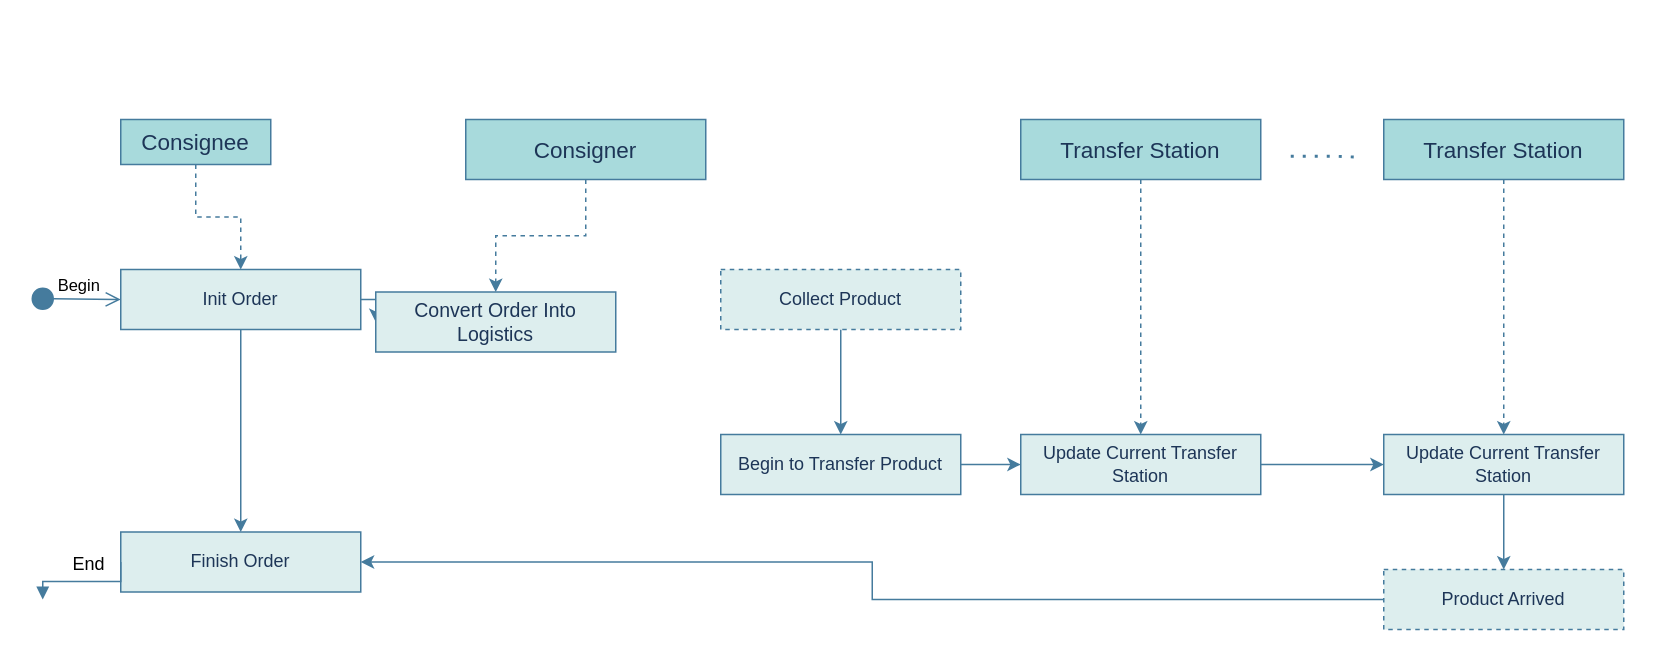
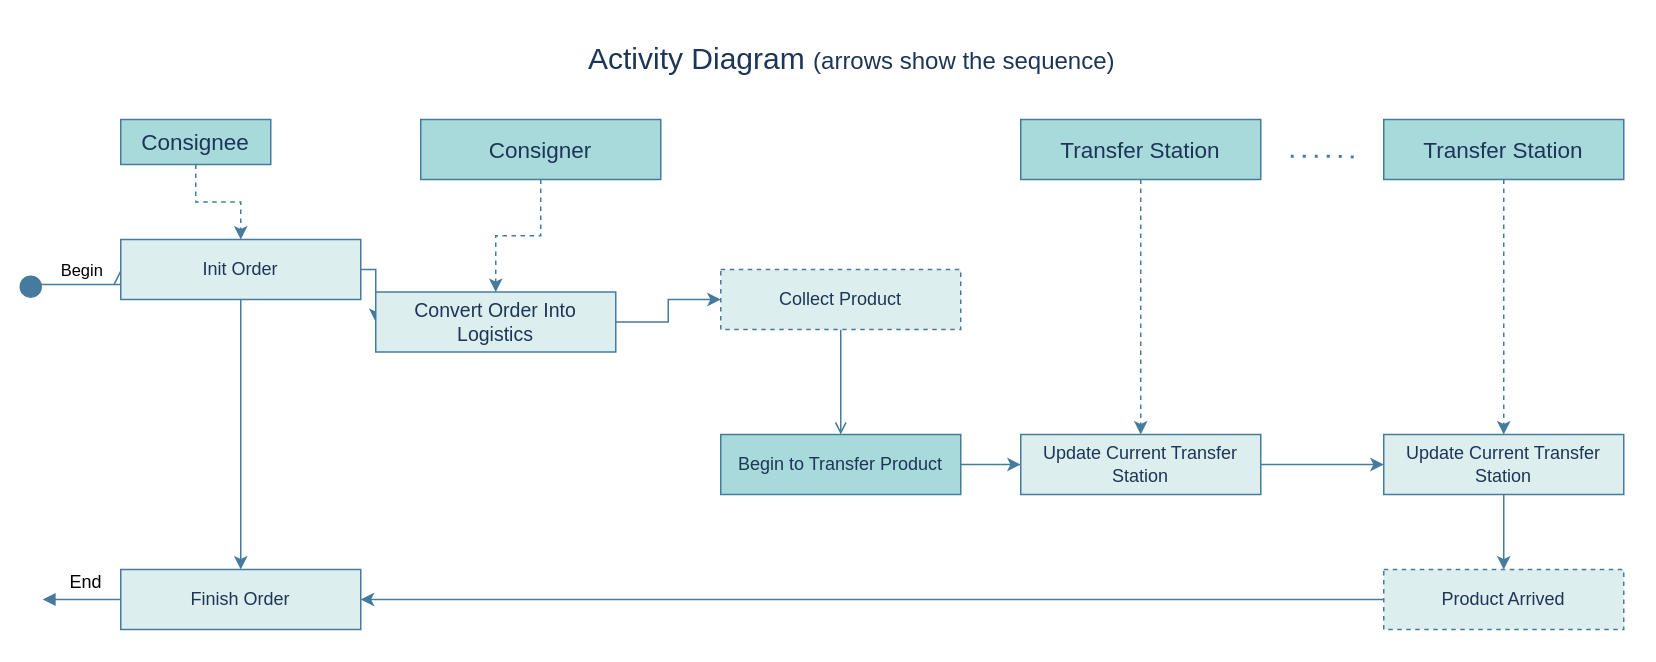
+ <mxCell id="28" value="&lt;font style=&quot;&quot;&gt;&lt;span style=&quot;font-weight: normal;&quot;&gt;&lt;span style=&quot;font-size: 20px;&quot;&gt;Activity Diagram &lt;/span&gt;&lt;font style=&quot;font-size: 16px;&quot;&gt;(arrows show the sequence)&lt;/font&gt;&lt;/span&gt;&lt;/font&gt;" style="text;html=1;align=center;verticalAlign=middle;resizable=0;points=[];autosize=1;strokeColor=none;fillColor=none;fontColor=#1D3557;fontStyle=1" vertex="1" parent="1"><mxGeometry x="382" y="20" width="369" height="36" as="geometry" /></mxCell>
- <mxCell id="5" value="&lt;font style=&quot;font-size: 15px;&quot;&gt;Consigner&lt;/font&gt;" style="rounded=0;whiteSpace=wrap;html=1;labelBackgroundColor=none;fillColor=#A8DADC;strokeColor=#457B9D;fontColor=#1D3557;" vertex="1" parent="1"><mxGeometry x="310" y="79" width="160" height="40" as="geometry" /></mxCell>
+ <mxCell id="5" value="&lt;font style=&quot;font-size: 15px;&quot;&gt;Consigner&lt;/font&gt;" style="rounded=0;whiteSpace=wrap;html=1;labelBackgroundColor=none;fillColor=#A8DADC;strokeColor=#457B9D;fontColor=#1D3557;" vertex="1" parent="1"><mxGeometry x="280" y="79" width="160" height="40" as="geometry" /></mxCell>
- <mxCell id="14" value="Init Order" style="rounded=0;whiteSpace=wrap;html=1;labelBackgroundColor=none;fillColor=#DDEEEE;strokeColor=#457B9D;fontColor=#1D3557;" vertex="1" parent="1"><mxGeometry x="80" y="179" width="160" height="40" as="geometry" /></mxCell>
+ <mxCell id="14" value="Init Order" style="rounded=0;whiteSpace=wrap;html=1;labelBackgroundColor=none;fillColor=#DDEEEE;strokeColor=#457B9D;fontColor=#1D3557;" vertex="1" parent="1"><mxGeometry x="80" y="159" width="160" height="40" as="geometry" /></mxCell>
+ <mxCell id="15" style="edgeStyle=orthogonalEdgeStyle;rounded=0;orthogonalLoop=1;jettySize=auto;html=1;exitX=1;exitY=0.5;exitDx=0;exitDy=0;entryX=0;entryY=0.5;entryDx=0;entryDy=0;labelBackgroundColor=none;strokeColor=#457B9D;fontColor=default;" edge="1" parent="1" source="16" target="18"><mxGeometry relative="1" as="geometry" /></mxCell>
- <mxCell id="17" style="edgeStyle=orthogonalEdgeStyle;rounded=0;orthogonalLoop=1;jettySize=auto;html=1;exitX=0.5;exitY=1;exitDx=0;exitDy=0;entryX=0.5;entryY=0;entryDx=0;entryDy=0;labelBackgroundColor=none;strokeColor=#457B9D;fontColor=default;" edge="1" parent="1" source="18" target="20"><mxGeometry relative="1" as="geometry" /></mxCell>
+ <mxCell id="17" style="edgeStyle=orthogonalEdgeStyle;rounded=0;orthogonalLoop=1;jettySize=auto;html=1;exitX=0.5;exitY=1;exitDx=0;exitDy=0;entryX=0.5;entryY=0;entryDx=0;entryDy=0;labelBackgroundColor=none;strokeColor=#457B9D;fontColor=default;endArrow=open;" edge="1" parent="1" source="18" target="20"><mxGeometry relative="1" as="geometry" /></mxCell>
- <mxCell id="20" value="Begin to Transfer Product" style="rounded=0;whiteSpace=wrap;html=1;labelBackgroundColor=none;fillColor=#DDEEEE;strokeColor=#457B9D;fontColor=#1D3557;" vertex="1" parent="1"><mxGeometry x="480" y="289" width="160" height="40" as="geometry" /></mxCell>
+ <mxCell id="20" value="Begin to Transfer Product" style="rounded=0;whiteSpace=wrap;html=1;labelBackgroundColor=none;fillColor=#a8dadc;strokeColor=#457B9D;fontColor=#1D3557;" vertex="1" parent="1"><mxGeometry x="480" y="289" width="160" height="40" as="geometry" /></mxCell>
- <mxCell id="27" value="Finish Order" style="rounded=0;whiteSpace=wrap;html=1;labelBackgroundColor=none;fillColor=#DDEEEE;strokeColor=#457B9D;fontColor=#1D3557;" vertex="1" parent="1"><mxGeometry x="80" y="354" width="160" height="40" as="geometry" /></mxCell>
+ <mxCell id="27" value="Finish Order" style="rounded=0;whiteSpace=wrap;html=1;labelBackgroundColor=none;fillColor=#DDEEEE;strokeColor=#457B9D;fontColor=#1D3557;" vertex="1" parent="1"><mxGeometry x="80" y="379" width="160" height="40" as="geometry" /></mxCell>
